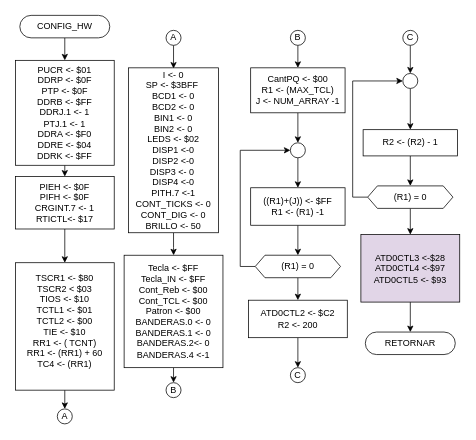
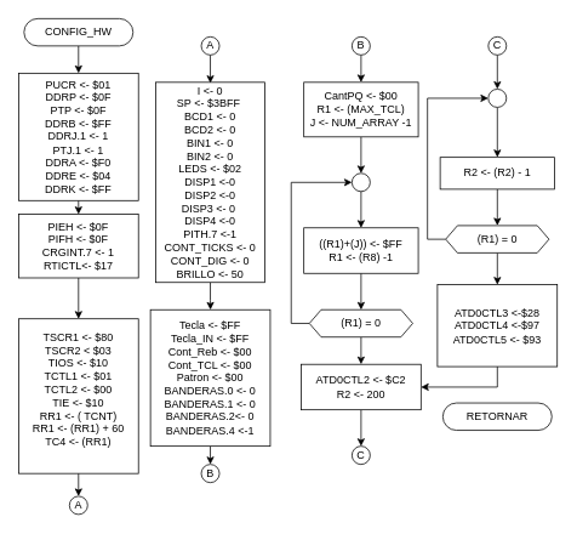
- <mxCell id="22" value="&lt;span&gt;((R1)+(J)) &amp;lt;- $FF&lt;br&gt;R1 &amp;lt;- (R1) -1&lt;br&gt;&lt;/span&gt;" style="rounded=0;whiteSpace=wrap;html=1;" parent="1" vertex="1"><mxGeometry x="333.92" y="250" width="125.92" height="50" as="geometry" /></mxCell>
+ <mxCell id="22" value="&lt;span&gt;((R1)+(J)) &amp;lt;- $FF&lt;br&gt;R1 &amp;lt;- (R8) -1&lt;br&gt;&lt;/span&gt;" style="rounded=0;whiteSpace=wrap;html=1;" parent="1" vertex="1"><mxGeometry x="333.92" y="250" width="125.92" height="50" as="geometry" /></mxCell>
- <mxCell id="31" value="ATD0CTL3 &amp;lt;-$28&lt;br&gt;ATD0CTL4 &amp;lt;-$97&lt;br&gt;ATD0CTL5 &amp;lt;- $93" style="rounded=0;whiteSpace=wrap;html=1;fillColor=#e1d5e7;" parent="1" vertex="1"><mxGeometry x="480.95" y="312.5" width="131.86" height="90" as="geometry" /></mxCell>
+ <mxCell id="31" value="ATD0CTL3 &amp;lt;-$28&lt;br&gt;ATD0CTL4 &amp;lt;-$97&lt;br&gt;ATD0CTL5 &amp;lt;- $93" style="rounded=0;whiteSpace=wrap;html=1;" parent="1" vertex="1"><mxGeometry x="480.95" y="312.5" width="131.86" height="90" as="geometry" /></mxCell>
- <mxCell id="30" style="edgeStyle=orthogonalEdgeStyle;rounded=0;orthogonalLoop=1;jettySize=auto;html=1;exitX=0.5;exitY=1;exitDx=0;exitDy=0;" parent="1" source="31" target="16" edge="1"><mxGeometry relative="1" as="geometry" /></mxCell>
+ <mxCell id="30" style="edgeStyle=orthogonalEdgeStyle;rounded=0;orthogonalLoop=1;jettySize=auto;html=1;exitX=0.5;exitY=1;exitDx=0;exitDy=0;" parent="1" source="31" target="40" edge="1"><mxGeometry relative="1" as="geometry" /></mxCell>
